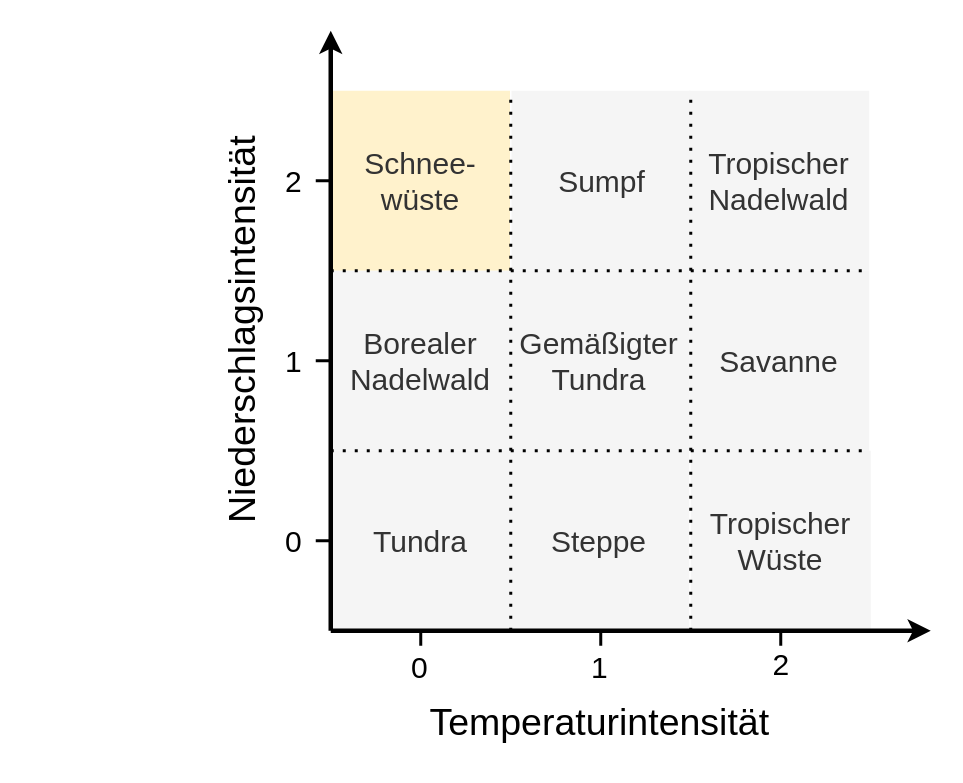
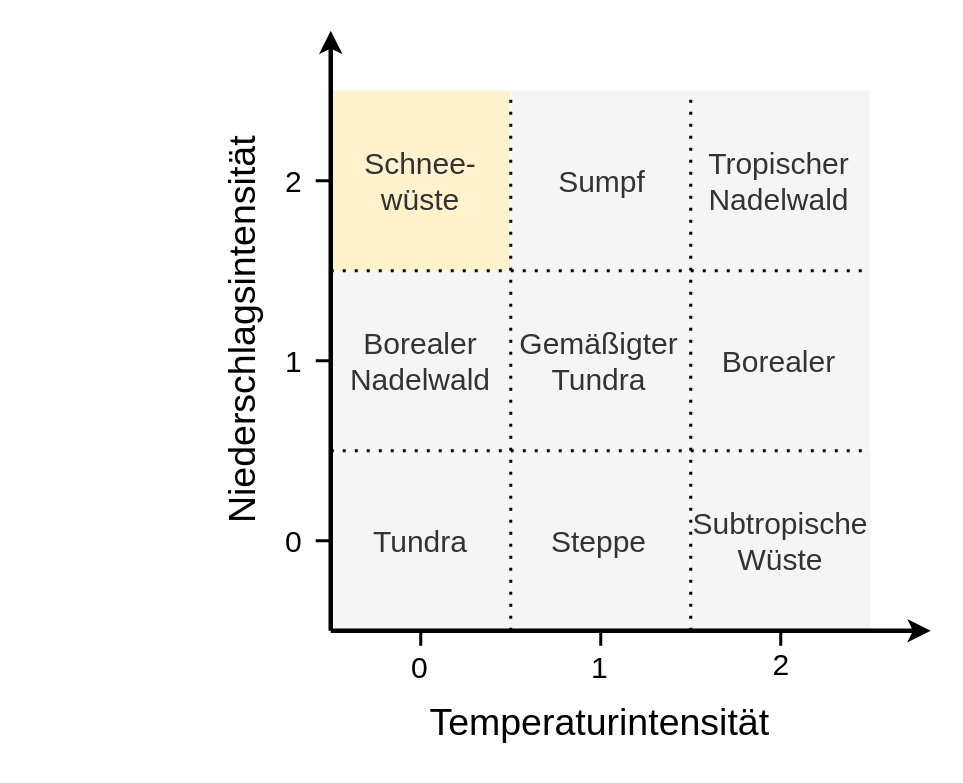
- <mxCell id="10" value="&lt;font style=&quot;font-size: 20px;&quot;&gt;Savanne&lt;/font&gt;" style="rounded=0;whiteSpace=wrap;html=1;fillColor=#f5f5f5;fontColor=#333333;strokeColor=none;" vertex="1" parent="1"><mxGeometry x="459" y="180" width="120" height="120" as="geometry" /></mxCell>
+ <mxCell id="10" value="&lt;font style=&quot;font-size: 20px;&quot;&gt;Borealer&lt;/font&gt;" style="rounded=0;whiteSpace=wrap;html=1;fillColor=#f5f5f5;fontColor=#333333;strokeColor=none;" vertex="1" parent="1"><mxGeometry x="459" y="180" width="120" height="120" as="geometry" /></mxCell>
- <mxCell id="3" value="&lt;div style=&quot;font-size: 20px;&quot;&gt;&lt;font style=&quot;font-size: 20px;&quot;&gt;Tropischer&lt;/font&gt;&lt;/div&gt;&lt;div style=&quot;font-size: 20px;&quot;&gt;&lt;font style=&quot;font-size: 20px;&quot;&gt;Wüste&lt;/font&gt;&lt;br&gt;&lt;/div&gt;" style="rounded=0;whiteSpace=wrap;html=1;fillColor=#f5f5f5;fontColor=#333333;strokeColor=none;" vertex="1" parent="1"><mxGeometry x="460" y="300" width="120" height="120" as="geometry" /></mxCell>
+ <mxCell id="3" value="&lt;div style=&quot;font-size: 20px;&quot;&gt;&lt;font style=&quot;font-size: 20px;&quot;&gt;Subtropische&lt;/font&gt;&lt;/div&gt;&lt;div style=&quot;font-size: 20px;&quot;&gt;&lt;font style=&quot;font-size: 20px;&quot;&gt;Wüste&lt;/font&gt;&lt;br&gt;&lt;/div&gt;" style="rounded=0;whiteSpace=wrap;html=1;fillColor=#f5f5f5;fontColor=#333333;strokeColor=none;" vertex="1" parent="1"><mxGeometry x="460" y="300" width="120" height="120" as="geometry" /></mxCell>
